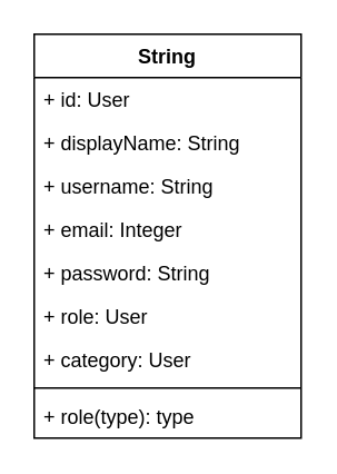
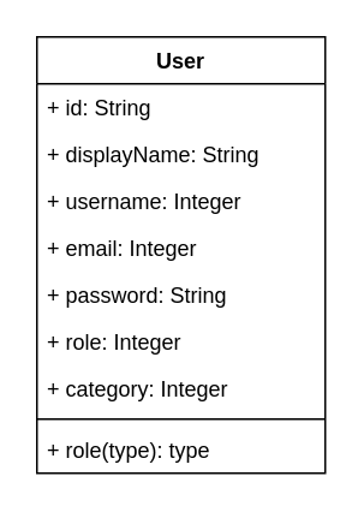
- <mxCell id="2" value="String" style="swimlane;fontStyle=1;align=center;verticalAlign=top;childLayout=stackLayout;horizontal=1;startSize=26;horizontalStack=0;resizeParent=1;resizeParentMax=0;resizeLast=0;collapsible=1;marginBottom=0;" vertex="1" parent="1"><mxGeometry x="20" y="20" width="160" height="242" as="geometry" /></mxCell>
+ <mxCell id="2" value="User" style="swimlane;fontStyle=1;align=center;verticalAlign=top;childLayout=stackLayout;horizontal=1;startSize=26;horizontalStack=0;resizeParent=1;resizeParentMax=0;resizeLast=0;collapsible=1;marginBottom=0;" vertex="1" parent="1"><mxGeometry x="20" y="20" width="160" height="242" as="geometry" /></mxCell>
- <mxCell id="3" value="+ id: User" style="text;strokeColor=none;fillColor=none;align=left;verticalAlign=top;spacingLeft=4;spacingRight=4;overflow=hidden;rotatable=0;points=[[0,0.5],[1,0.5]];portConstraint=eastwest;" vertex="1" parent="2"><mxGeometry y="26" width="160" height="26" as="geometry" /></mxCell>
+ <mxCell id="3" value="+ id: String" style="text;strokeColor=none;fillColor=none;align=left;verticalAlign=top;spacingLeft=4;spacingRight=4;overflow=hidden;rotatable=0;points=[[0,0.5],[1,0.5]];portConstraint=eastwest;" vertex="1" parent="2"><mxGeometry y="26" width="160" height="26" as="geometry" /></mxCell>
- <mxCell id="5" value="+ username: String" style="text;strokeColor=none;fillColor=none;align=left;verticalAlign=top;spacingLeft=4;spacingRight=4;overflow=hidden;rotatable=0;points=[[0,0.5],[1,0.5]];portConstraint=eastwest;" vertex="1" parent="2"><mxGeometry y="78" width="160" height="26" as="geometry" /></mxCell>
+ <mxCell id="5" value="+ username: Integer" style="text;strokeColor=none;fillColor=none;align=left;verticalAlign=top;spacingLeft=4;spacingRight=4;overflow=hidden;rotatable=0;points=[[0,0.5],[1,0.5]];portConstraint=eastwest;" vertex="1" parent="2"><mxGeometry y="78" width="160" height="26" as="geometry" /></mxCell>
- <mxCell id="8" value="+ role: User" style="text;strokeColor=none;fillColor=none;align=left;verticalAlign=top;spacingLeft=4;spacingRight=4;overflow=hidden;rotatable=0;points=[[0,0.5],[1,0.5]];portConstraint=eastwest;" vertex="1" parent="2"><mxGeometry y="156" width="160" height="26" as="geometry" /></mxCell>
+ <mxCell id="8" value="+ role: Integer" style="text;strokeColor=none;fillColor=none;align=left;verticalAlign=top;spacingLeft=4;spacingRight=4;overflow=hidden;rotatable=0;points=[[0,0.5],[1,0.5]];portConstraint=eastwest;" vertex="1" parent="2"><mxGeometry y="156" width="160" height="26" as="geometry" /></mxCell>
- <mxCell id="9" value="+ category: User" style="text;strokeColor=none;fillColor=none;align=left;verticalAlign=top;spacingLeft=4;spacingRight=4;overflow=hidden;rotatable=0;points=[[0,0.5],[1,0.5]];portConstraint=eastwest;" vertex="1" parent="2"><mxGeometry y="182" width="160" height="26" as="geometry" /></mxCell>
+ <mxCell id="9" value="+ category: Integer" style="text;strokeColor=none;fillColor=none;align=left;verticalAlign=top;spacingLeft=4;spacingRight=4;overflow=hidden;rotatable=0;points=[[0,0.5],[1,0.5]];portConstraint=eastwest;" vertex="1" parent="2"><mxGeometry y="182" width="160" height="26" as="geometry" /></mxCell>
